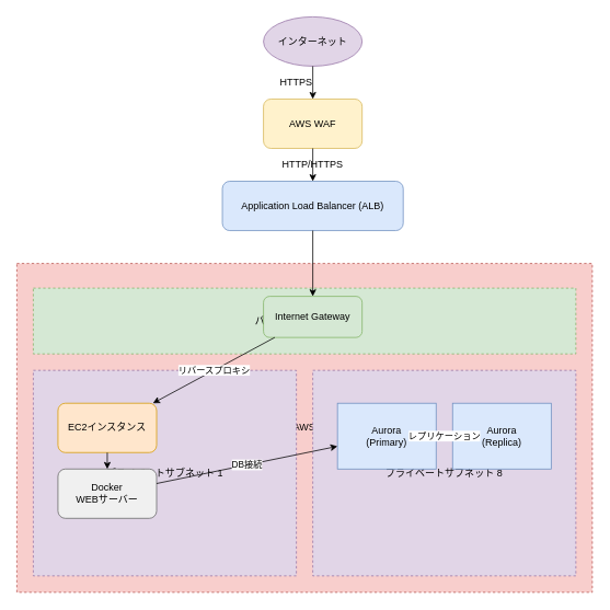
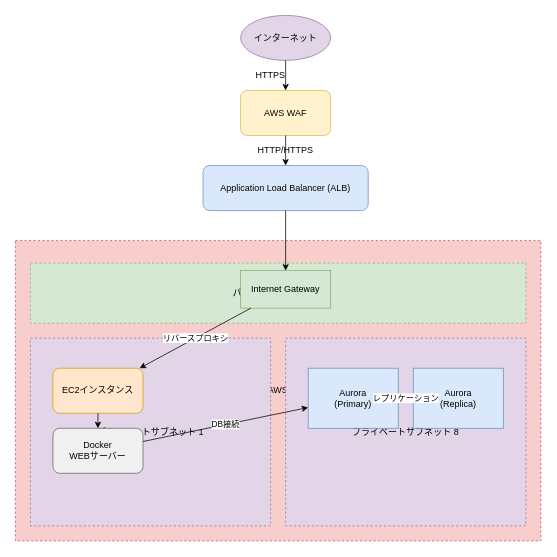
- <mxCell id="13" value="Internet Gateway" style="rounded=1;whiteSpace=wrap;html=1;fillColor=#d5e8d4;strokeColor=#82b366;" vertex="1" parent="1"><mxGeometry x="320" y="360" width="120" height="50" as="geometry" /></mxCell>
+ <mxCell id="13" value="Internet Gateway" style="whiteSpace=wrap;html=1;fillColor=#d5e8d4;strokeColor=#82b366;rounded=0;" vertex="1" parent="1"><mxGeometry x="320" y="360" width="120" height="50" as="geometry" /></mxCell>
